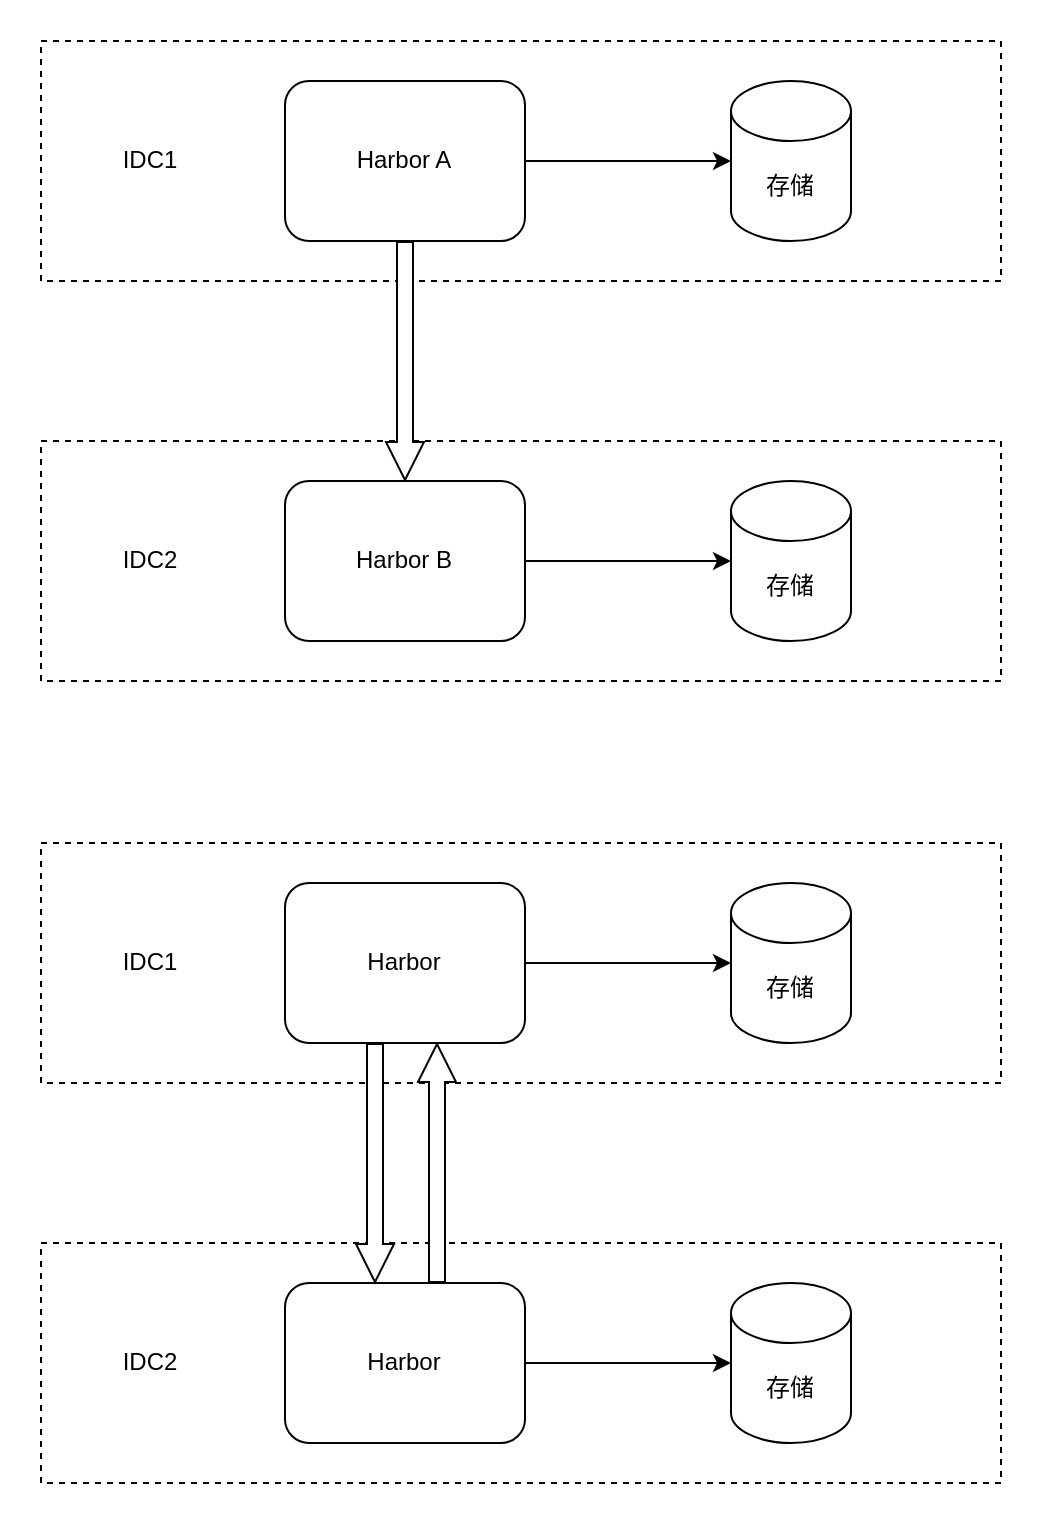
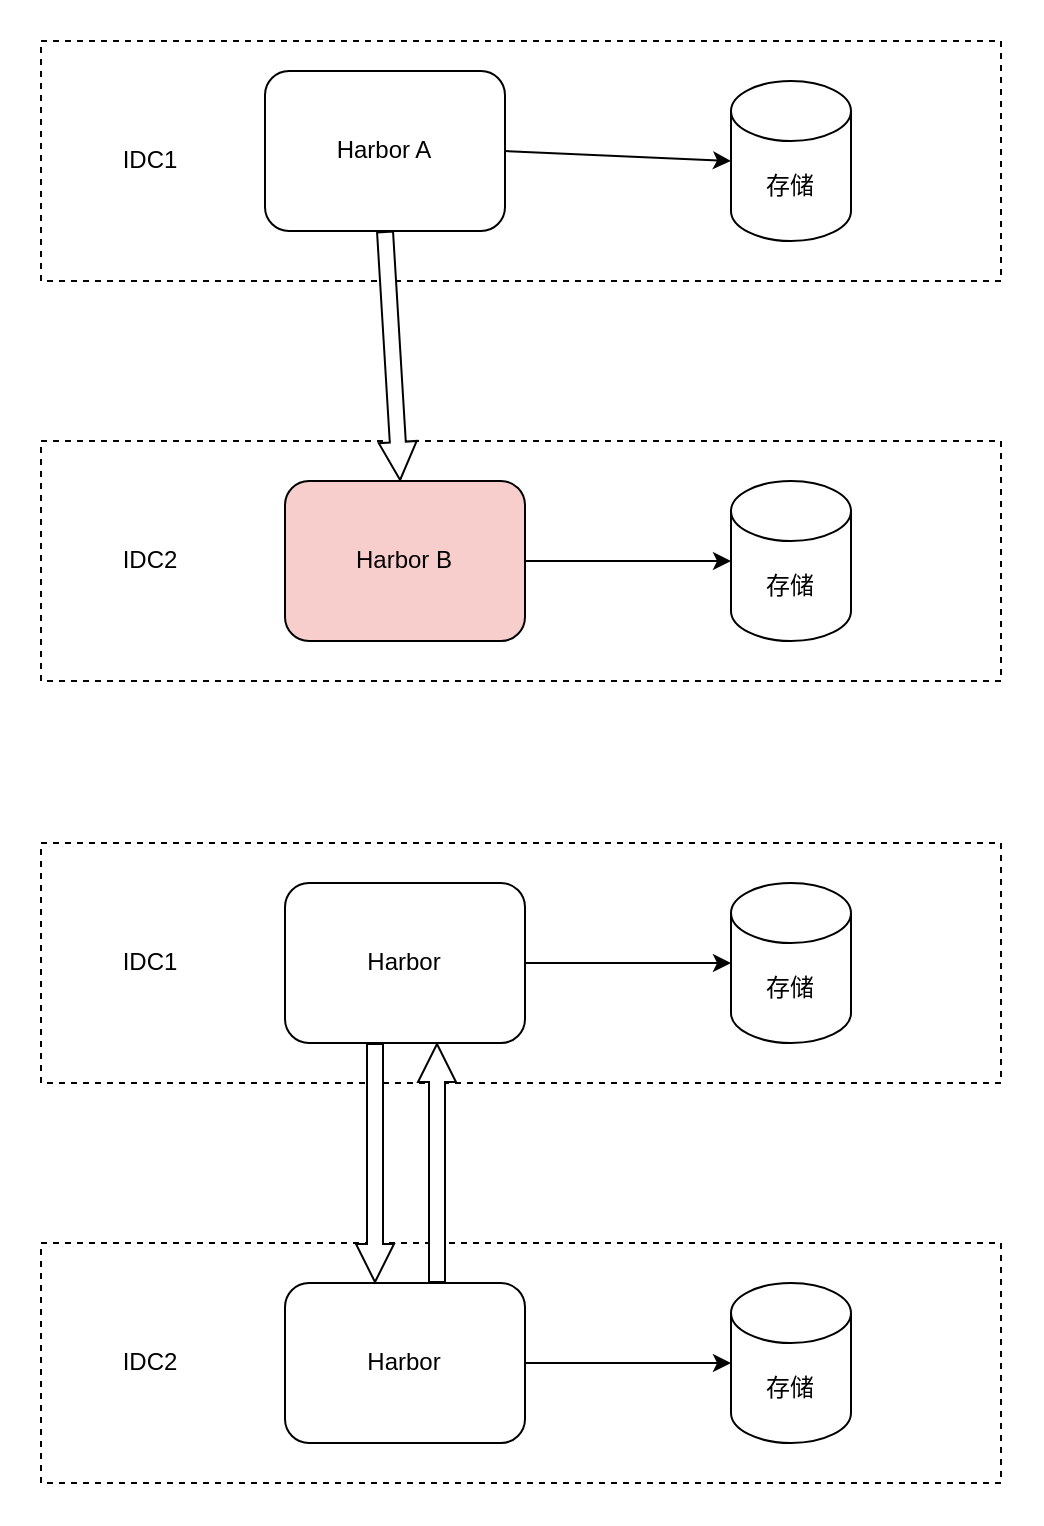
- <mxCell id="3" value="Harbor A" style="rounded=1;whiteSpace=wrap;html=1;" vertex="1" parent="1"><mxGeometry x="142" y="40" width="120" height="80" as="geometry" /></mxCell>
+ <mxCell id="3" value="Harbor A" style="rounded=1;whiteSpace=wrap;html=1;" vertex="1" parent="1"><mxGeometry x="132" y="35" width="120" height="80" as="geometry" /></mxCell>
- <mxCell id="8" value="Harbor B" style="rounded=1;whiteSpace=wrap;html=1;" vertex="1" parent="1"><mxGeometry x="142" y="240" width="120" height="80" as="geometry" /></mxCell>
+ <mxCell id="8" value="Harbor B" style="rounded=1;whiteSpace=wrap;html=1;fillColor=#f8cecc;" vertex="1" parent="1"><mxGeometry x="142" y="240" width="120" height="80" as="geometry" /></mxCell>
